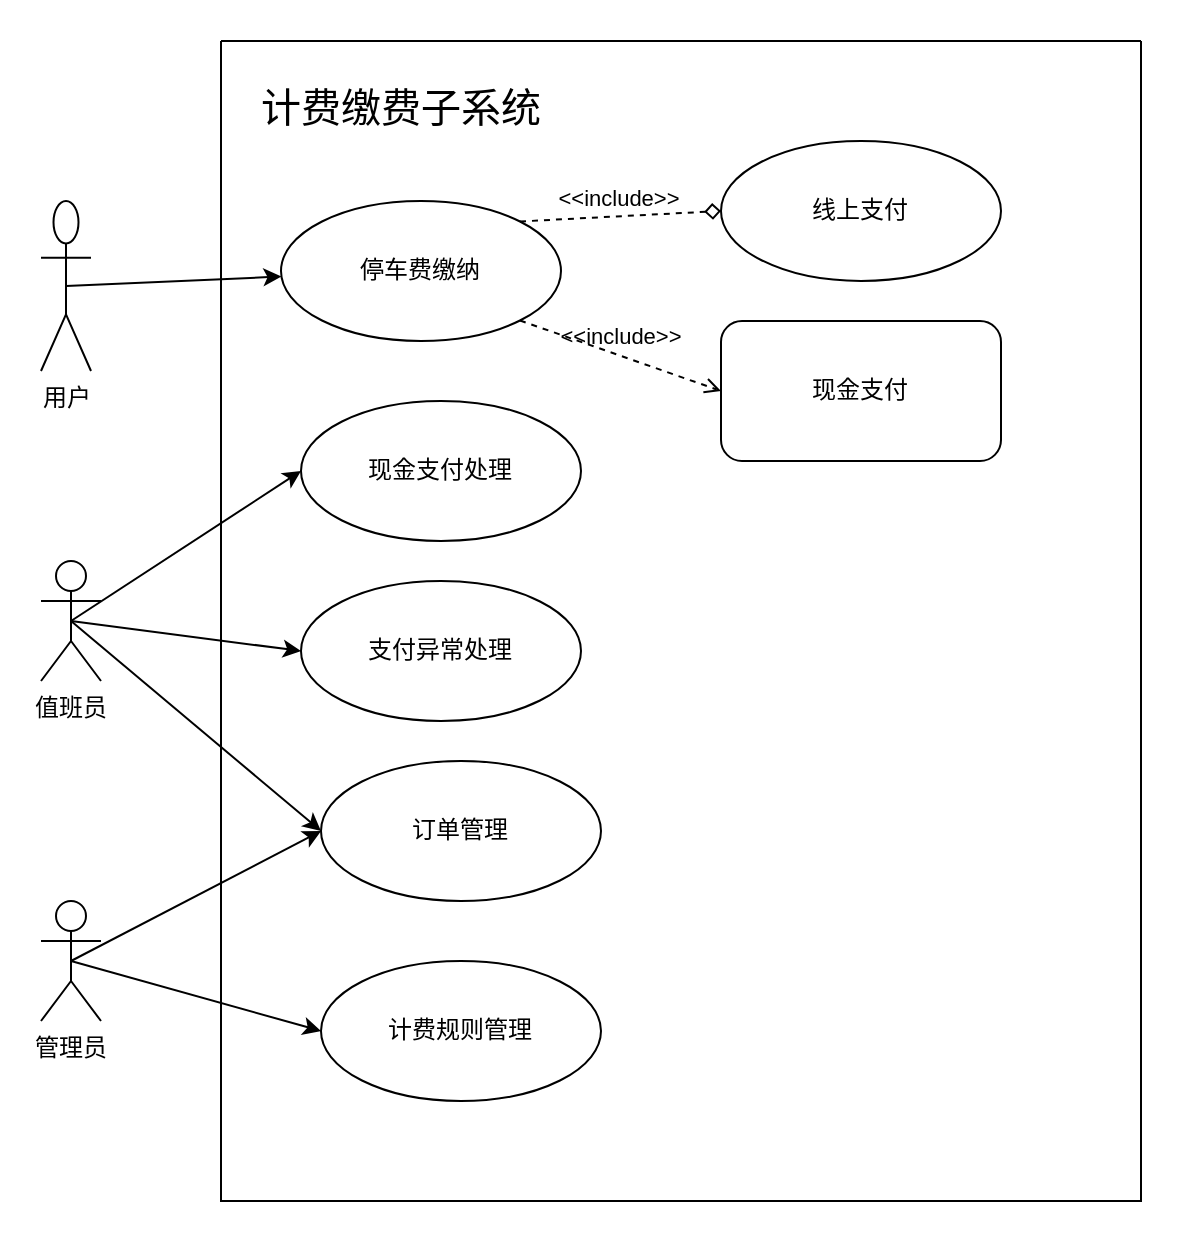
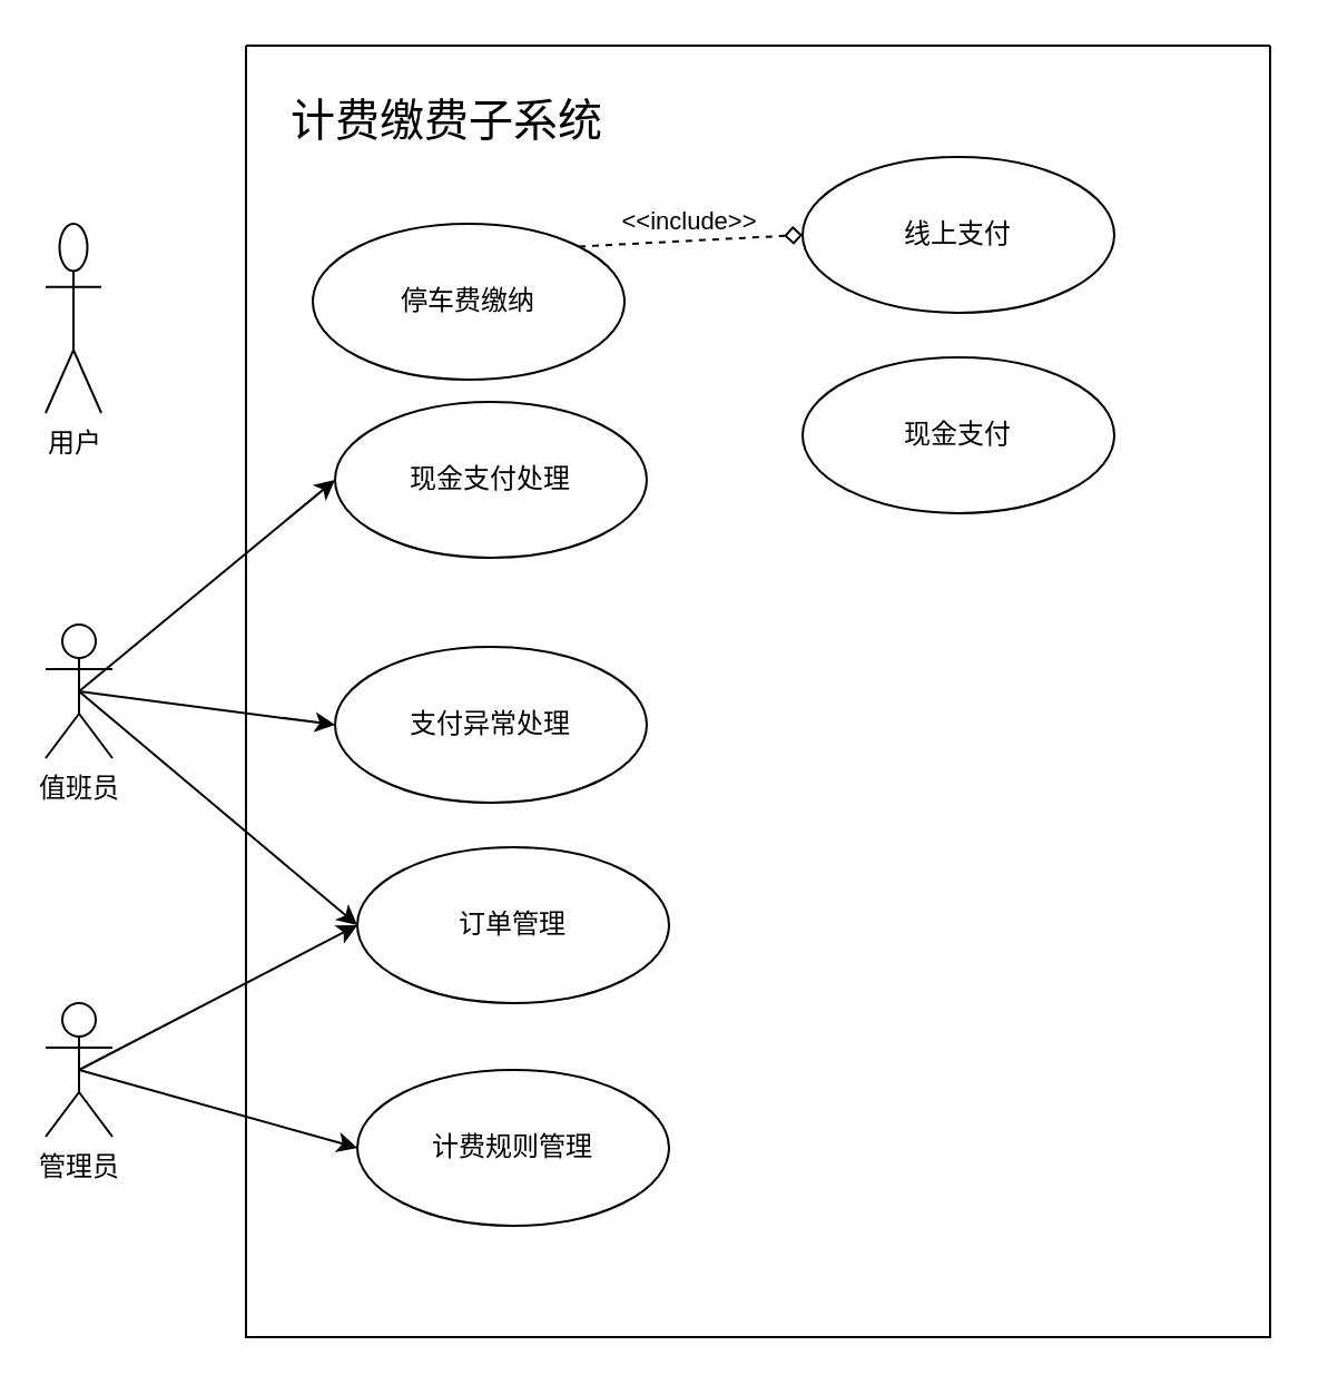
- <mxCell id="16" value="" style="endArrow=classic;html=1;rounded=0;exitX=0.5;exitY=0.5;exitDx=0;exitDy=0;exitPerimeter=0;" edge="1" parent="1" source="12" target="3"><mxGeometry width="50" height="50" relative="1" as="geometry"><mxPoint x="330" y="430" as="sourcePoint" /><mxPoint x="380" y="380" as="targetPoint" /></mxGeometry></mxCell>
- <mxCell id="11" value="&amp;lt;&amp;lt;include&amp;gt;&amp;gt;" style="html=1;verticalAlign=bottom;labelBackgroundColor=none;endArrow=open;endFill=0;dashed=1;rounded=0;exitX=1;exitY=1;exitDx=0;exitDy=0;entryX=0;entryY=0.5;entryDx=0;entryDy=0;" edge="1" parent="2" source="3" target="5"><mxGeometry width="160" relative="1" as="geometry"><mxPoint x="100" y="150" as="sourcePoint" /><mxPoint x="260" y="150" as="targetPoint" /></mxGeometry></mxCell>
- <mxCell id="5" value="现金支付" style="whiteSpace=wrap;html=1;rounded=1;" vertex="1" parent="2"><mxGeometry x="250" y="140" width="140" height="70" as="geometry" /></mxCell>
+ <mxCell id="5" value="现金支付" style="ellipse;whiteSpace=wrap;html=1;" vertex="1" parent="2"><mxGeometry x="250" y="140" width="140" height="70" as="geometry" /></mxCell>
- <mxCell id="6" value="现金支付处理" style="ellipse;whiteSpace=wrap;html=1;" vertex="1" parent="2"><mxGeometry x="40" y="180" width="140" height="70" as="geometry" /></mxCell>
+ <mxCell id="6" value="现金支付处理" style="ellipse;whiteSpace=wrap;html=1;" vertex="1" parent="2"><mxGeometry x="40" y="160" width="140" height="70" as="geometry" /></mxCell>
